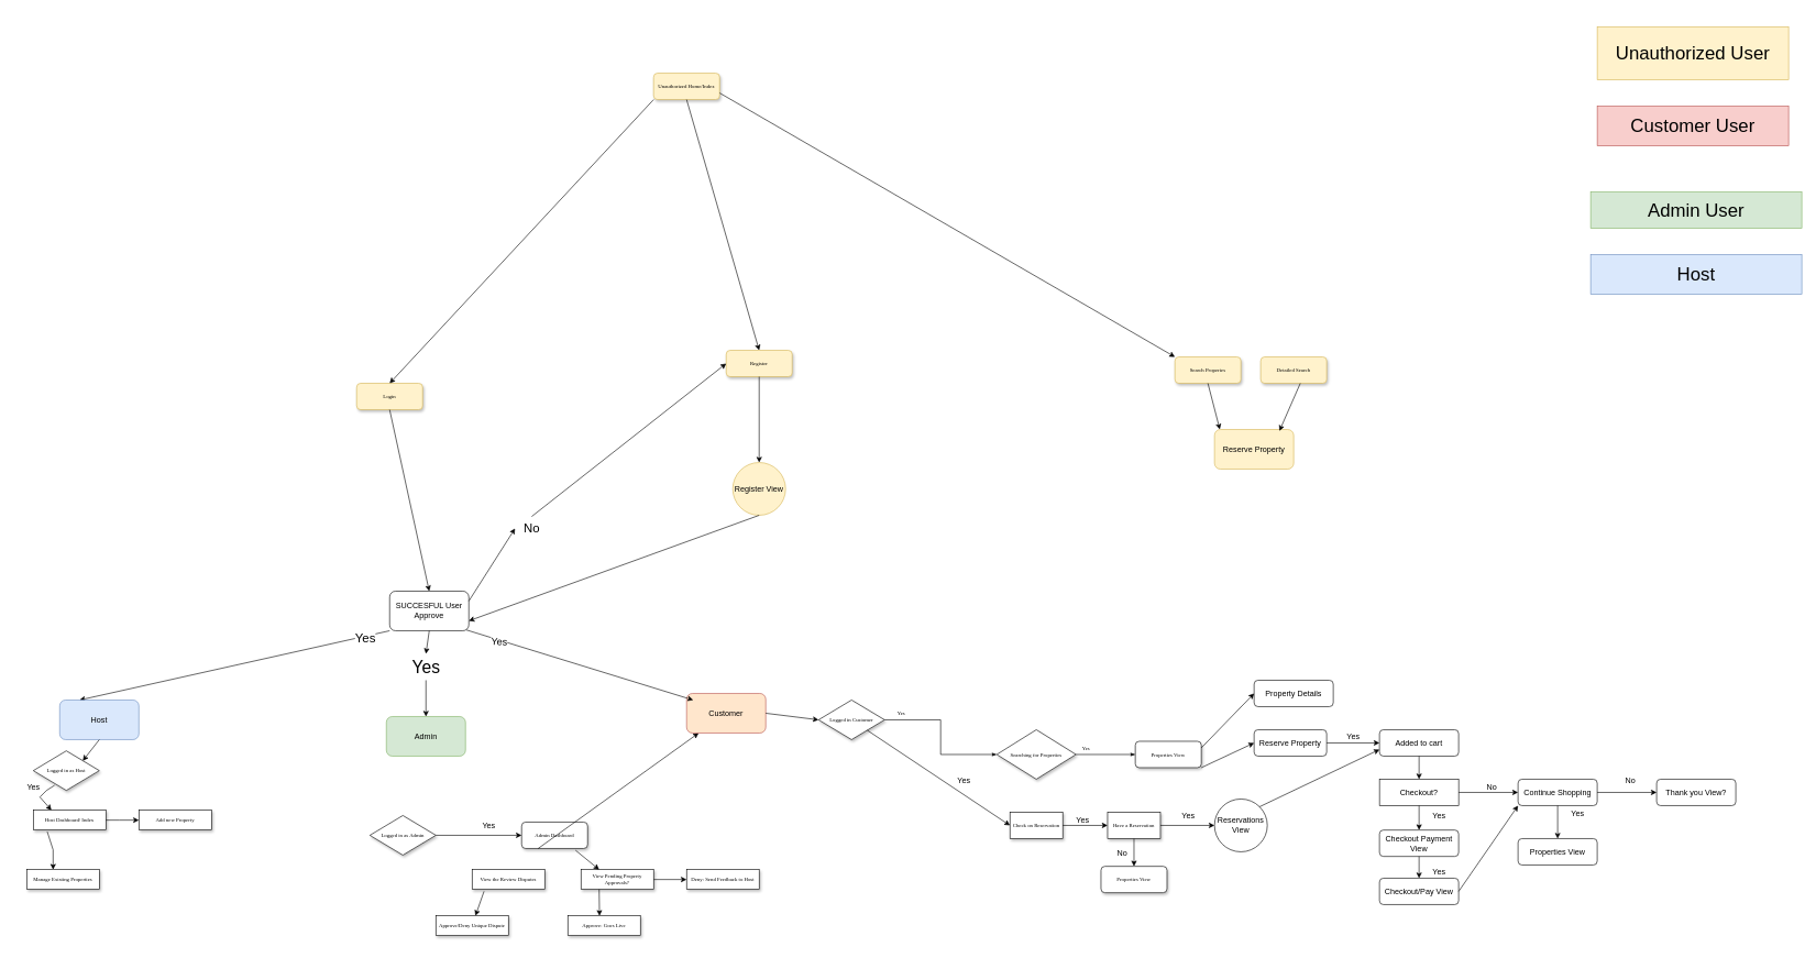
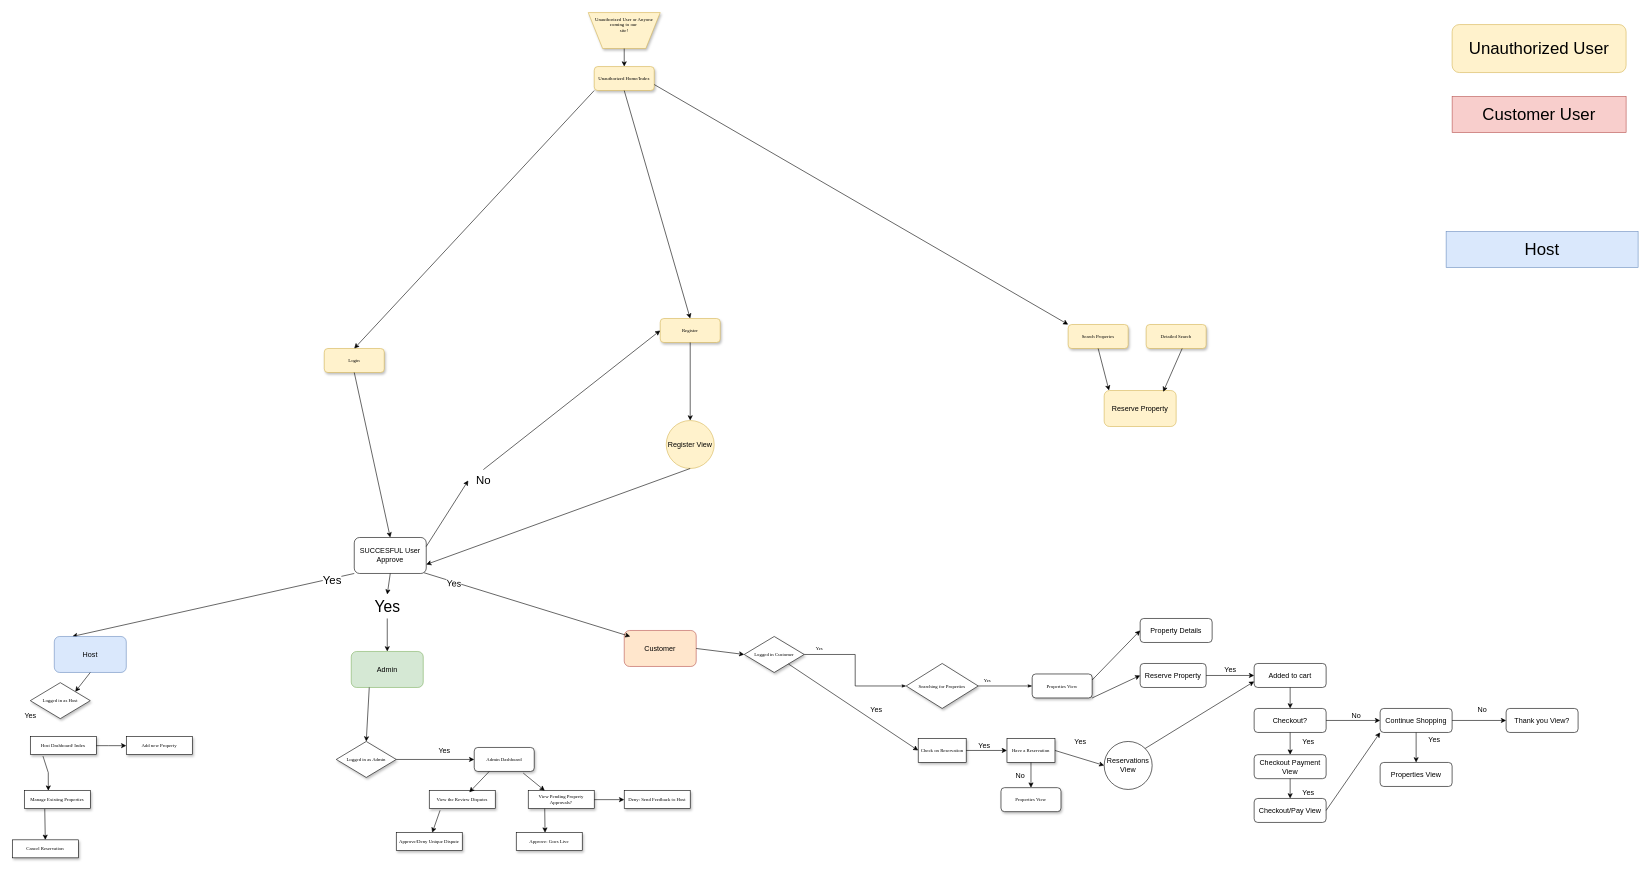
+ <mxCell id="2" value="Unauthorized User or Anyone coming to our&amp;nbsp;&lt;div&gt;site!&lt;div&gt;&lt;br&gt;&lt;/div&gt;&lt;div&gt;&lt;br&gt;&lt;/div&gt;&lt;/div&gt;" style="shape=trapezoid;whiteSpace=wrap;html=1;rounded=0;shadow=1;labelBackgroundColor=none;strokeWidth=1;fontFamily=Verdana;fontSize=8;align=center;flipV=1;fillColor=#fff2cc;strokeColor=#d6b656;" parent="1" vertex="1"><mxGeometry x="980" y="20" width="120" height="60" as="geometry" /></mxCell>
- <mxCell id="102" value="&lt;font style=&quot;font-size: 28px;&quot;&gt;Unauthorized User&lt;/font&gt;" style="rounded=0;whiteSpace=wrap;html=1;fillColor=#fff2cc;strokeColor=#d6b656;" parent="1" vertex="1"><mxGeometry x="2420" y="40" width="290" height="80" as="geometry" /></mxCell>
+ <mxCell id="102" value="&lt;font style=&quot;font-size: 28px;&quot;&gt;Unauthorized User&lt;/font&gt;" style="whiteSpace=wrap;html=1;fillColor=#fff2cc;strokeColor=#d6b656;rounded=1;" parent="1" vertex="1"><mxGeometry x="2420" y="40" width="290" height="80" as="geometry" /></mxCell>
+ <mxCell id="36" value="" style="endArrow=classic;html=1;rounded=0;exitX=0.5;exitY=1;exitDx=0;exitDy=0;entryX=0.5;entryY=0;entryDx=0;entryDy=0;" parent="1" source="2" target="15" edge="1"><mxGeometry width="50" height="50" relative="1" as="geometry"><mxPoint x="760" y="190" as="sourcePoint" /><mxPoint x="810" y="140" as="targetPoint" /></mxGeometry></mxCell>
- <mxCell id="104" value="&lt;span style=&quot;font-size: 28px;&quot;&gt;Admin User&lt;/span&gt;" style="rounded=0;whiteSpace=wrap;html=1;fillColor=#d5e8d4;strokeColor=#82b366;" parent="1" vertex="1"><mxGeometry x="2410" y="290" width="320" height="55" as="geometry" /></mxCell>
+ <mxCell id="52" value="" style="endArrow=classic;html=1;rounded=0;exitX=0.25;exitY=1;exitDx=0;exitDy=0;entryX=0.5;entryY=0;entryDx=0;entryDy=0;" parent="1" source="42" target="9" edge="1"><mxGeometry width="50" height="50" relative="1" as="geometry"><mxPoint x="300" y="1240" as="sourcePoint" /><mxPoint x="350" y="1190" as="targetPoint" /></mxGeometry></mxCell>
- <mxCell id="19" value="" style="endArrow=classic;html=1;rounded=0;exitX=0.25;exitY=1;exitDx=0;exitDy=0;" parent="1" source="18" target="43" edge="1"><mxGeometry width="50" height="50" relative="1" as="geometry"><mxPoint x="850" y="1327" as="sourcePoint" /><mxPoint x="900" y="1277" as="targetPoint" /></mxGeometry></mxCell>
+ <mxCell id="19" value="" style="endArrow=classic;html=1;rounded=0;exitX=0.25;exitY=1;exitDx=0;exitDy=0;entryX=0.607;entryY=0.091;entryDx=0;entryDy=0;entryPerimeter=0;" parent="1" source="18" target="14" edge="1"><mxGeometry width="50" height="50" relative="1" as="geometry"><mxPoint x="850" y="1327" as="sourcePoint" /><mxPoint x="900" y="1277" as="targetPoint" /></mxGeometry></mxCell>
- <mxCell id="70" value="Checkout?" style="whiteSpace=wrap;html=1;rounded=0;" parent="1" vertex="1"><mxGeometry x="2090" y="1180" width="120" height="40" as="geometry" /></mxCell>
+ <mxCell id="70" value="Checkout?" style="rounded=1;whiteSpace=wrap;html=1;" parent="1" vertex="1"><mxGeometry x="2090" y="1180" width="120" height="40" as="geometry" /></mxCell>
- <mxCell id="27" value="" style="endArrow=classic;html=1;rounded=0;entryX=0.25;entryY=0;entryDx=0;entryDy=0;exitX=0.322;exitY=0.871;exitDx=0;exitDy=0;exitPerimeter=0;" parent="1" source="12" target="28" edge="1"><mxGeometry width="50" height="50" relative="1" as="geometry"><mxPoint x="73" y="1177" as="sourcePoint" /><mxPoint x="50" y="1220" as="targetPoint" /><Array as="points"><mxPoint x="70" y="1197" /><mxPoint x="60" y="1207" /></Array></mxGeometry></mxCell>
- <mxCell id="60" value="Reservations View" style="ellipse;whiteSpace=wrap;html=1;aspect=fixed;" parent="1" vertex="1"><mxGeometry x="1840" y="1210" width="80" height="80" as="geometry" /></mxCell>
+ <mxCell id="60" value="Reservations View" style="ellipse;whiteSpace=wrap;html=1;aspect=fixed;" parent="1" vertex="1"><mxGeometry x="1840" y="1235" width="80" height="80" as="geometry" /></mxCell>
+ <mxCell id="34" value="" style="endArrow=classic;html=1;rounded=0;exitX=0.31;exitY=1.018;exitDx=0;exitDy=0;exitPerimeter=0;entryX=0.5;entryY=0;entryDx=0;entryDy=0;" parent="1" source="33" target="35" edge="1"><mxGeometry width="50" height="50" relative="1" as="geometry"><mxPoint x="75" y="1357" as="sourcePoint" /><mxPoint x="70" y="1397" as="targetPoint" /><Array as="points" /></mxGeometry></mxCell>
+ <mxCell id="35" value="Cancel Reservation" style="whiteSpace=wrap;html=1;rounded=0;shadow=1;labelBackgroundColor=none;strokeWidth=1;fontFamily=Verdana;fontSize=8;align=center;" parent="1" vertex="1"><mxGeometry x="20" y="1399" width="110" height="30" as="geometry" /></mxCell>
